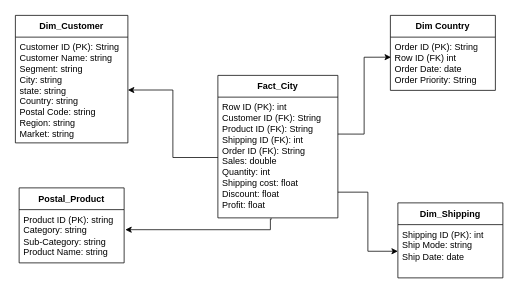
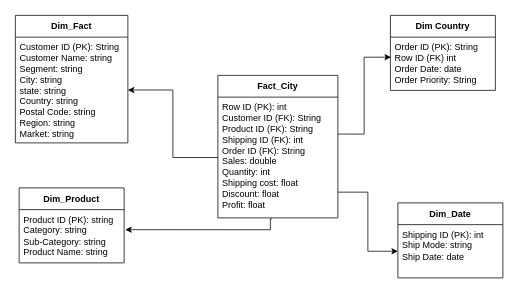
- <mxCell id="4" value="Dim_Customer" style="swimlane;fontStyle=1;align=center;verticalAlign=middle;childLayout=stackLayout;horizontal=1;startSize=29;horizontalStack=0;resizeParent=1;resizeParentMax=0;resizeLast=0;collapsible=0;marginBottom=0;html=1;whiteSpace=wrap;" parent="1" vertex="1"><mxGeometry x="20" y="20" width="150" height="170" as="geometry" /></mxCell>
+ <mxCell id="4" value="Dim_Fact" style="swimlane;fontStyle=1;align=center;verticalAlign=middle;childLayout=stackLayout;horizontal=1;startSize=29;horizontalStack=0;resizeParent=1;resizeParentMax=0;resizeLast=0;collapsible=0;marginBottom=0;html=1;whiteSpace=wrap;" parent="1" vertex="1"><mxGeometry x="20" y="20" width="150" height="170" as="geometry" /></mxCell>
- <mxCell id="6" value="Postal_Product" style="swimlane;fontStyle=1;align=center;verticalAlign=middle;childLayout=stackLayout;horizontal=1;startSize=29;horizontalStack=0;resizeParent=1;resizeParentMax=0;resizeLast=0;collapsible=0;marginBottom=0;html=1;whiteSpace=wrap;" parent="1" vertex="1"><mxGeometry x="25" y="250" width="140" height="100" as="geometry" /></mxCell>
+ <mxCell id="6" value="Dim_Product" style="swimlane;fontStyle=1;align=center;verticalAlign=middle;childLayout=stackLayout;horizontal=1;startSize=29;horizontalStack=0;resizeParent=1;resizeParentMax=0;resizeLast=0;collapsible=0;marginBottom=0;html=1;whiteSpace=wrap;" parent="1" vertex="1"><mxGeometry x="25" y="250" width="140" height="100" as="geometry" /></mxCell>
- <mxCell id="8" value="Dim_Shipping" style="swimlane;fontStyle=1;align=center;verticalAlign=middle;childLayout=stackLayout;horizontal=1;startSize=29;horizontalStack=0;resizeParent=1;resizeParentMax=0;resizeLast=0;collapsible=0;marginBottom=0;html=1;whiteSpace=wrap;" parent="1" vertex="1"><mxGeometry x="530" y="270" width="140" height="100" as="geometry" /></mxCell>
+ <mxCell id="8" value="Dim_Date" style="swimlane;fontStyle=1;align=center;verticalAlign=middle;childLayout=stackLayout;horizontal=1;startSize=29;horizontalStack=0;resizeParent=1;resizeParentMax=0;resizeLast=0;collapsible=0;marginBottom=0;html=1;whiteSpace=wrap;" parent="1" vertex="1"><mxGeometry x="530" y="270" width="140" height="100" as="geometry" /></mxCell>
